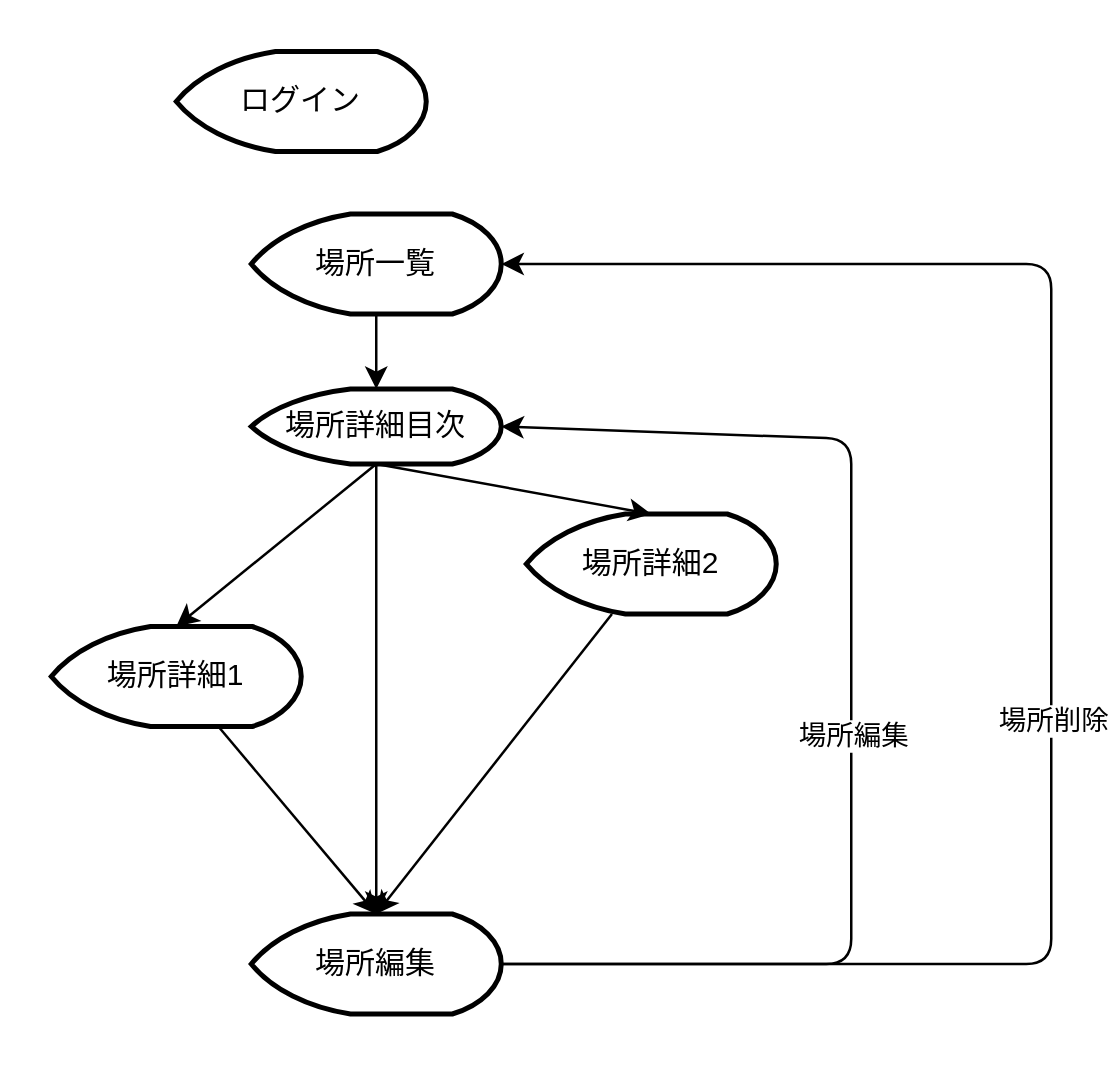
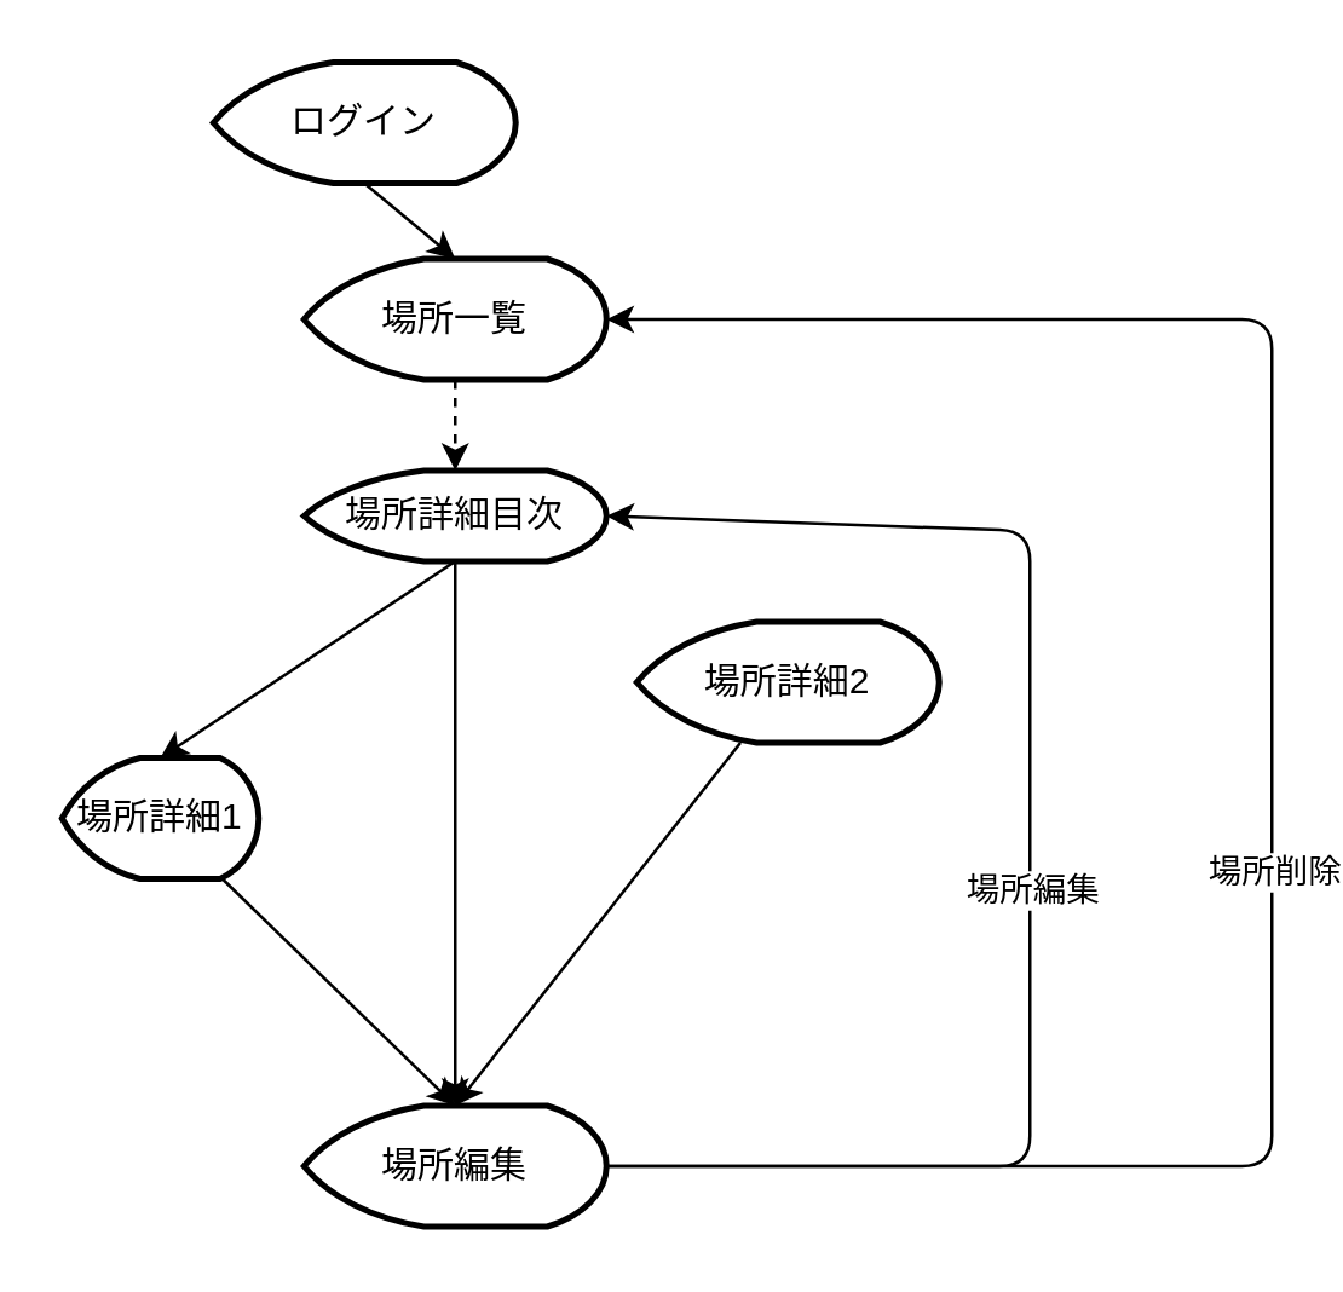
+ <mxCell id="3" value="" style="endArrow=classic;html=1;exitX=0.5;exitY=1;exitDx=0;exitDy=0;exitPerimeter=0;entryX=0.5;entryY=0;entryDx=0;entryDy=0;entryPerimeter=0;" edge="1" parent="1" source="2" target="4"><mxGeometry width="50" height="50" relative="1" as="geometry"><mxPoint x="130" y="45" as="sourcePoint" /><mxPoint x="130" y="35" as="targetPoint" /></mxGeometry></mxCell>
- <mxCell id="16" value="" style="endArrow=classic;html=1;exitX=0.5;exitY=1;exitDx=0;exitDy=0;exitPerimeter=0;entryX=0.5;entryY=0;entryDx=0;entryDy=0;entryPerimeter=0;" edge="1" parent="1" source="4" target="6"><mxGeometry width="50" height="50" relative="1" as="geometry"><mxPoint x="430" y="145" as="sourcePoint" /><mxPoint x="430" y="205" as="targetPoint" /></mxGeometry></mxCell>
+ <mxCell id="16" value="" style="endArrow=classic;html=1;exitX=0.5;exitY=1;exitDx=0;exitDy=0;exitPerimeter=0;entryX=0.5;entryY=0;entryDx=0;entryDy=0;entryPerimeter=0;dashed=1;" edge="1" parent="1" source="4" target="6"><mxGeometry width="50" height="50" relative="1" as="geometry"><mxPoint x="430" y="145" as="sourcePoint" /><mxPoint x="430" y="205" as="targetPoint" /></mxGeometry></mxCell>
- <mxCell id="18" value="" style="endArrow=classic;html=1;exitX=0.5;exitY=1;exitDx=0;exitDy=0;exitPerimeter=0;entryX=0.5;entryY=0;entryDx=0;entryDy=0;entryPerimeter=0;" edge="1" parent="1" source="6" target="10"><mxGeometry width="50" height="50" relative="1" as="geometry"><mxPoint x="500" y="145" as="sourcePoint" /><mxPoint x="500" y="205" as="targetPoint" /></mxGeometry></mxCell>
- <mxCell id="8" value="場所詳細1" style="strokeWidth=2;html=1;shape=mxgraph.flowchart.display;whiteSpace=wrap;" vertex="1" parent="1"><mxGeometry x="20" y="250" width="100" height="40" as="geometry" /></mxCell>
+ <mxCell id="8" value="場所詳細1" style="strokeWidth=2;html=1;shape=mxgraph.flowchart.display;whiteSpace=wrap;" vertex="1" parent="1"><mxGeometry x="20" y="250" width="65" height="40" as="geometry" /></mxCell>
